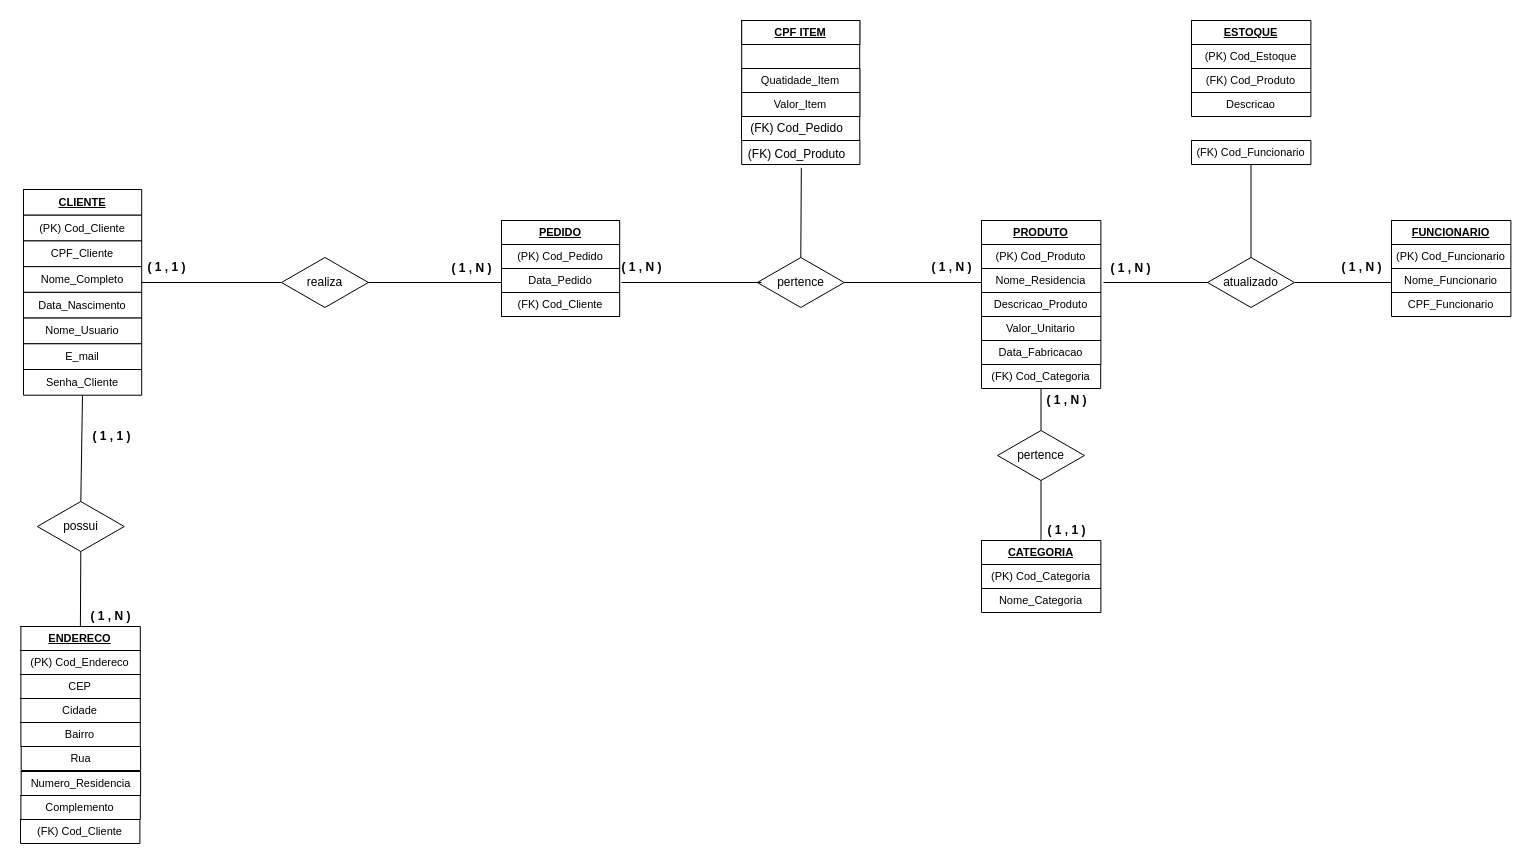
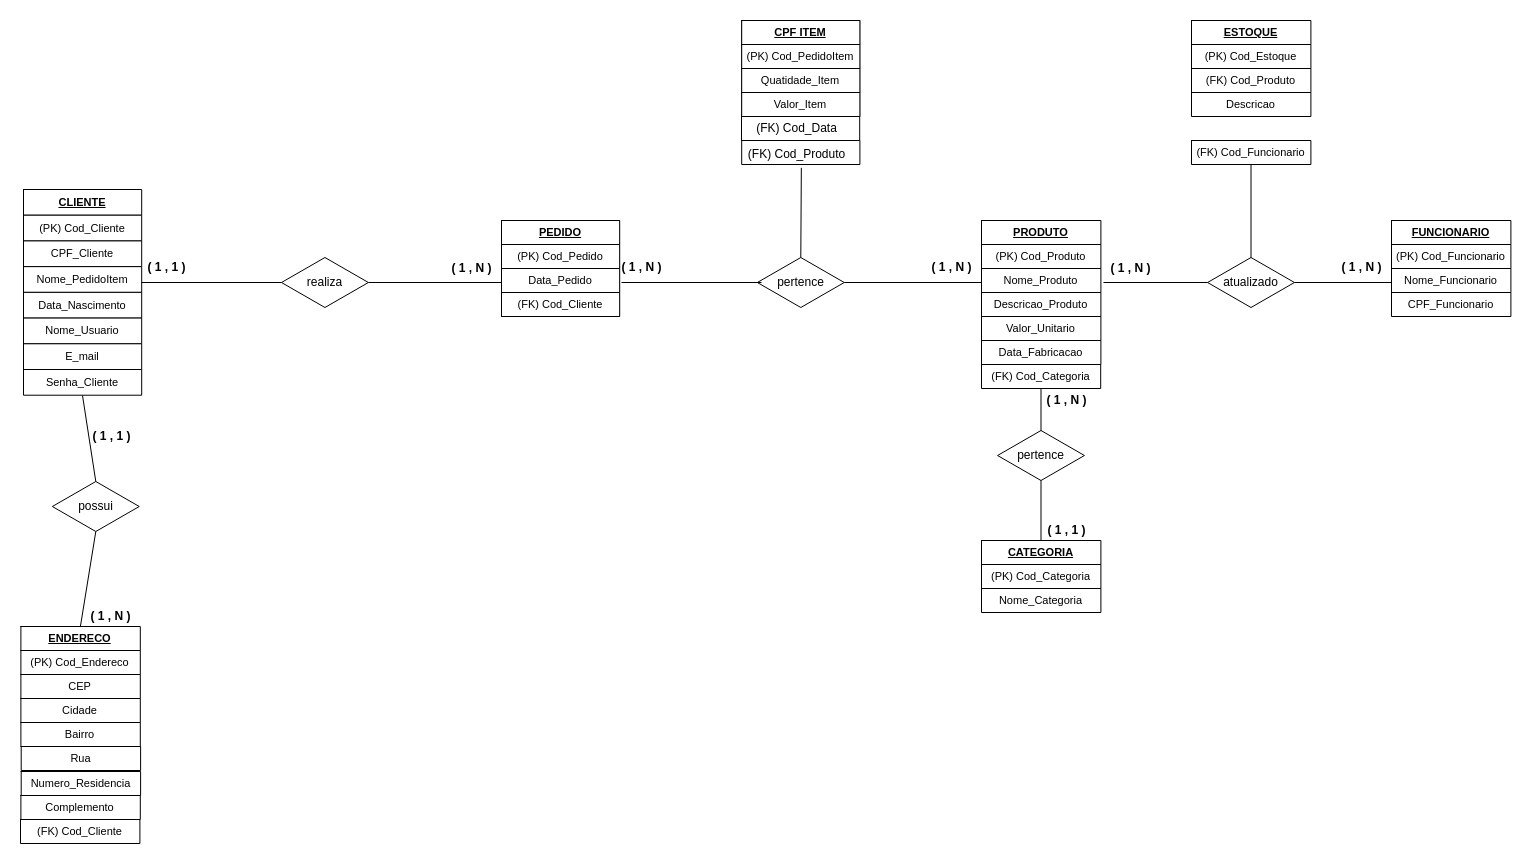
+ <mxCell id="45" value="(PK) Cod_PedidoItem" style="shape=partialRectangle;html=1;whiteSpace=wrap;connectable=0;strokeOpacity=100;verticalAlign=middle;fontSize=11;spacing=3;fillColor=#ffffff;fontSize=11;" parent="43" vertex="1"><mxGeometry y="24" width="118.2" height="24" as="geometry" /></mxCell>
- <mxCell id="49" value="(FK) Cod_Pedido" style="text;html=1;align=center;verticalAlign=middle;resizable=0;points=[];autosize=1;" parent="1" vertex="1"><mxGeometry x="741" y="118" width="110" height="20" as="geometry" /></mxCell>
+ <mxCell id="49" value="(FK) Cod_Data" style="text;html=1;align=center;verticalAlign=middle;resizable=0;points=[];autosize=1;" parent="1" vertex="1"><mxGeometry x="741" y="118" width="110" height="20" as="geometry" /></mxCell>
- <mxCell id="11" value="Nome_Completo" style="shape=partialRectangle;html=1;whiteSpace=wrap;connectable=0;strokeOpacity=100;verticalAlign=middle;fontSize=11;spacing=3;fillColor=#ffffff;fontSize=11;" parent="7" vertex="1"><mxGeometry y="77.143" width="118.2" height="25.714" as="geometry" /></mxCell>
+ <mxCell id="11" value="Nome_PedidoItem" style="shape=partialRectangle;html=1;whiteSpace=wrap;connectable=0;strokeOpacity=100;verticalAlign=middle;fontSize=11;spacing=3;fillColor=#ffffff;fontSize=11;" parent="7" vertex="1"><mxGeometry y="77.143" width="118.2" height="25.714" as="geometry" /></mxCell>
- <mxCell id="34" value="Nome_Residencia" style="shape=partialRectangle;html=1;whiteSpace=wrap;connectable=0;strokeOpacity=100;verticalAlign=middle;fontSize=11;spacing=3;fillColor=#ffffff;fontSize=11;" parent="31" vertex="1"><mxGeometry y="48" width="119.4" height="24" as="geometry" /></mxCell>
+ <mxCell id="34" value="Nome_Produto" style="shape=partialRectangle;html=1;whiteSpace=wrap;connectable=0;strokeOpacity=100;verticalAlign=middle;fontSize=11;spacing=3;fillColor=#ffffff;fontSize=11;" parent="31" vertex="1"><mxGeometry y="48" width="119.4" height="24" as="geometry" /></mxCell>
- <mxCell id="59" value="possui" style="shape=rhombus;perimeter=rhombusPerimeter;whiteSpace=wrap;html=1;align=center;strokeColor=#000000;fillColor=#FFFFFF;" parent="1" vertex="1"><mxGeometry x="36.85" y="501" width="86.9" height="50" as="geometry" /></mxCell>
+ <mxCell id="59" value="possui" style="shape=rhombus;perimeter=rhombusPerimeter;whiteSpace=wrap;html=1;align=center;strokeColor=#000000;fillColor=#FFFFFF;" parent="1" vertex="1"><mxGeometry x="51.85" y="481" width="86.9" height="50" as="geometry" /></mxCell>
